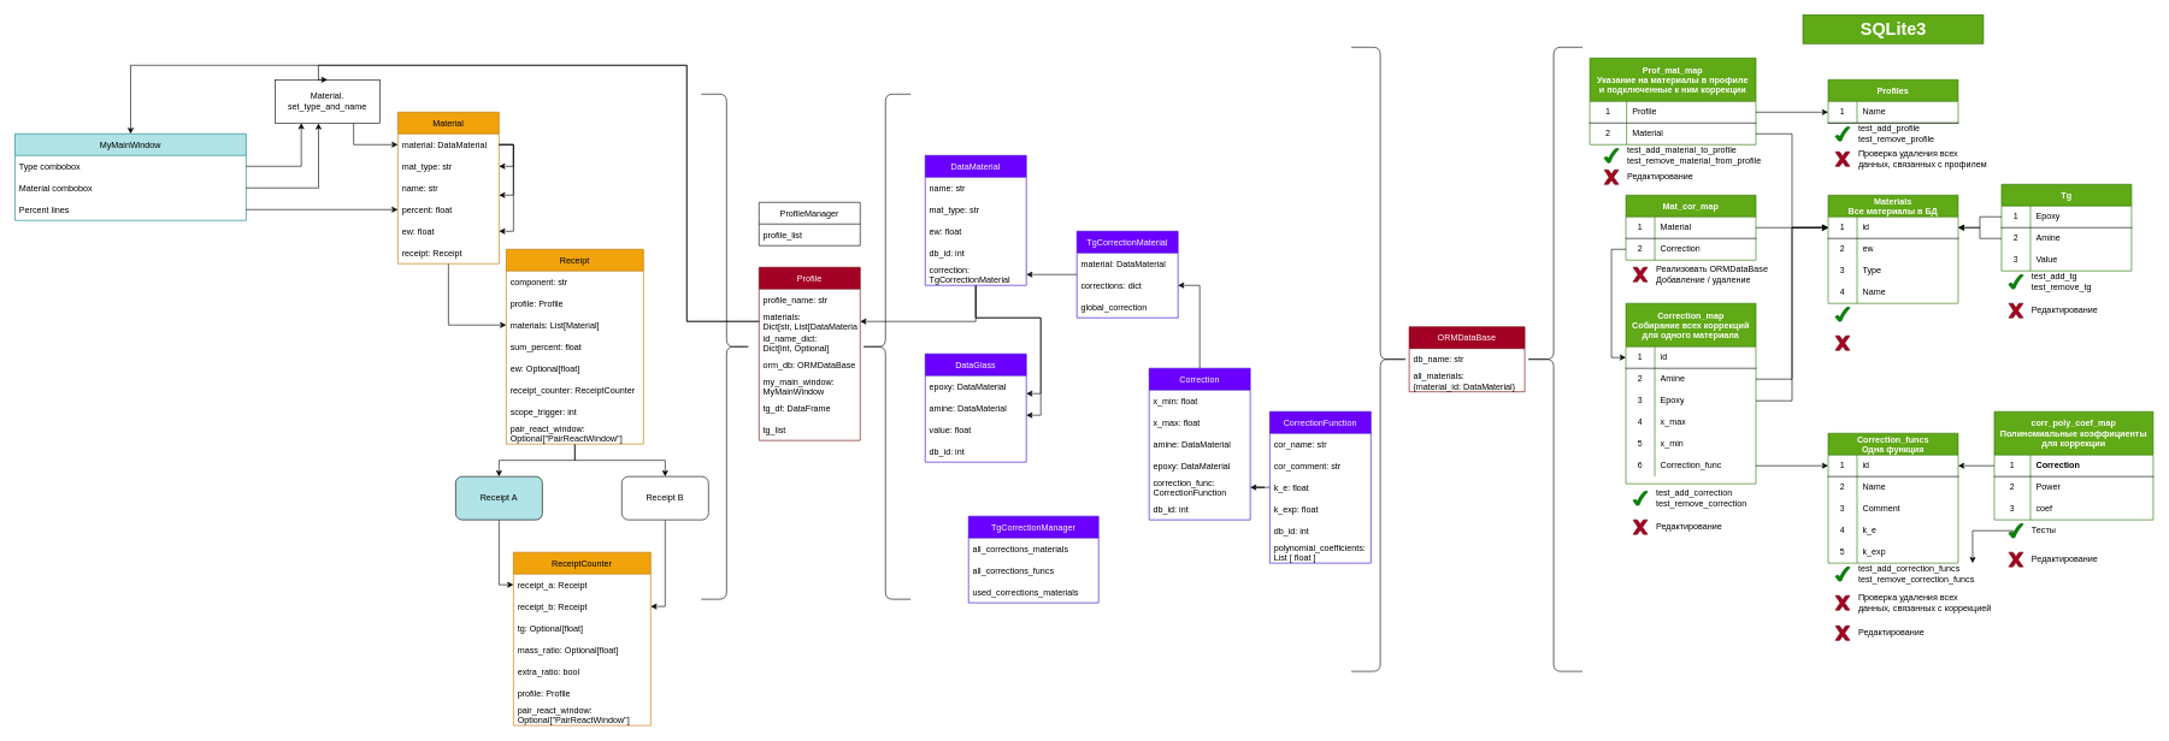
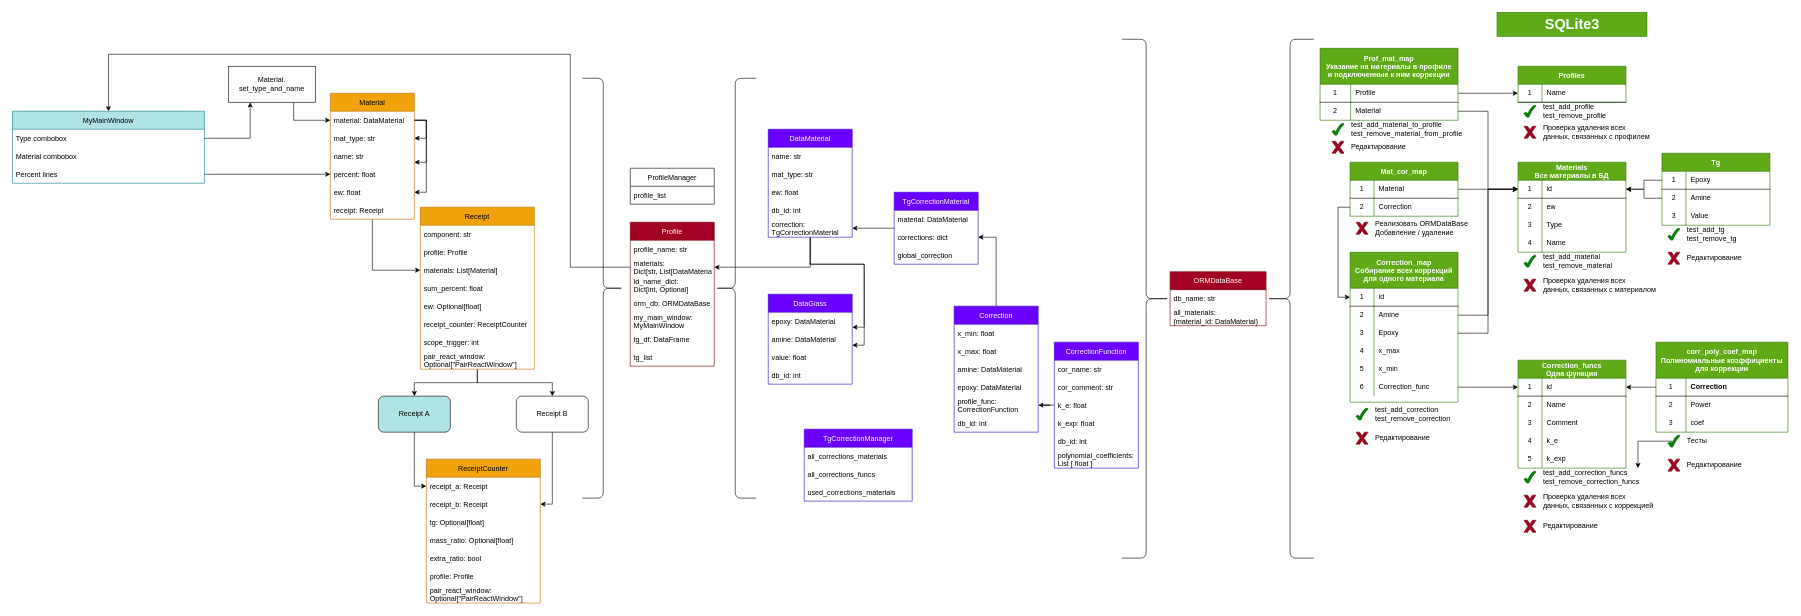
- <mxCell id="231" style="edgeStyle=orthogonalEdgeStyle;rounded=0;orthogonalLoop=1;jettySize=auto;html=1;entryX=0.5;entryY=0;entryDx=0;entryDy=0;" edge="1" parent="1" source="172" target="229"><mxGeometry relative="1" as="geometry"><mxPoint x="480" y="40" as="targetPoint" /><Array as="points"><mxPoint x="950" y="445" /><mxPoint x="950" y="90" /><mxPoint x="440" y="90" /></Array></mxGeometry></mxCell>
- <mxCell id="227" style="edgeStyle=orthogonalEdgeStyle;rounded=0;orthogonalLoop=1;jettySize=auto;html=1;entryX=0.415;entryY=1.007;entryDx=0;entryDy=0;entryPerimeter=0;" edge="1" parent="1" source="224" target="229"><mxGeometry relative="1" as="geometry" /></mxCell>
+ <mxCell id="105" value="test_add_material&lt;br&gt;test_remove_material" style="text;html=1;align=left;verticalAlign=middle;resizable=0;points=[];autosize=1;strokeColor=none;fillColor=none;" parent="1" vertex="1"><mxGeometry x="2570" y="420" width="130" height="30" as="geometry" /></mxCell>
+ <mxCell id="114" value="Проверка удаления всех &lt;br&gt;данных, связанных с материалом" style="text;html=1;align=left;verticalAlign=middle;resizable=0;points=[];autosize=1;strokeColor=none;fillColor=none;" parent="1" vertex="1"><mxGeometry x="2570" y="460" width="200" height="30" as="geometry" /></mxCell>
- <mxCell id="159" value="correction_func: &#10;CorrectionFunction" style="text;strokeColor=none;fillColor=none;align=left;verticalAlign=middle;spacingLeft=4;spacingRight=4;overflow=hidden;points=[[0,0.5],[1,0.5]];portConstraint=eastwest;rotatable=0;" parent="154" vertex="1"><mxGeometry y="150" width="140" height="30" as="geometry" /></mxCell>
+ <mxCell id="159" value="profile_func: &#10;CorrectionFunction" style="text;strokeColor=none;fillColor=none;align=left;verticalAlign=middle;spacingLeft=4;spacingRight=4;overflow=hidden;points=[[0,0.5],[1,0.5]];portConstraint=eastwest;rotatable=0;" parent="154" vertex="1"><mxGeometry y="150" width="140" height="30" as="geometry" /></mxCell>
